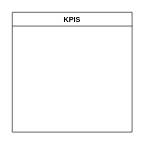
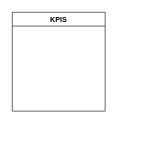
- <mxCell id="2" value="KPIS" style="swimlane;whiteSpace=wrap;html=1;" vertex="1" parent="1"><mxGeometry x="20" y="20" width="200" height="200" as="geometry" /></mxCell>
+ <mxCell id="2" value="KPIS" style="swimlane;whiteSpace=wrap;html=1;" vertex="1" parent="1"><mxGeometry x="20" y="20" width="155" height="165" as="geometry" /></mxCell>
